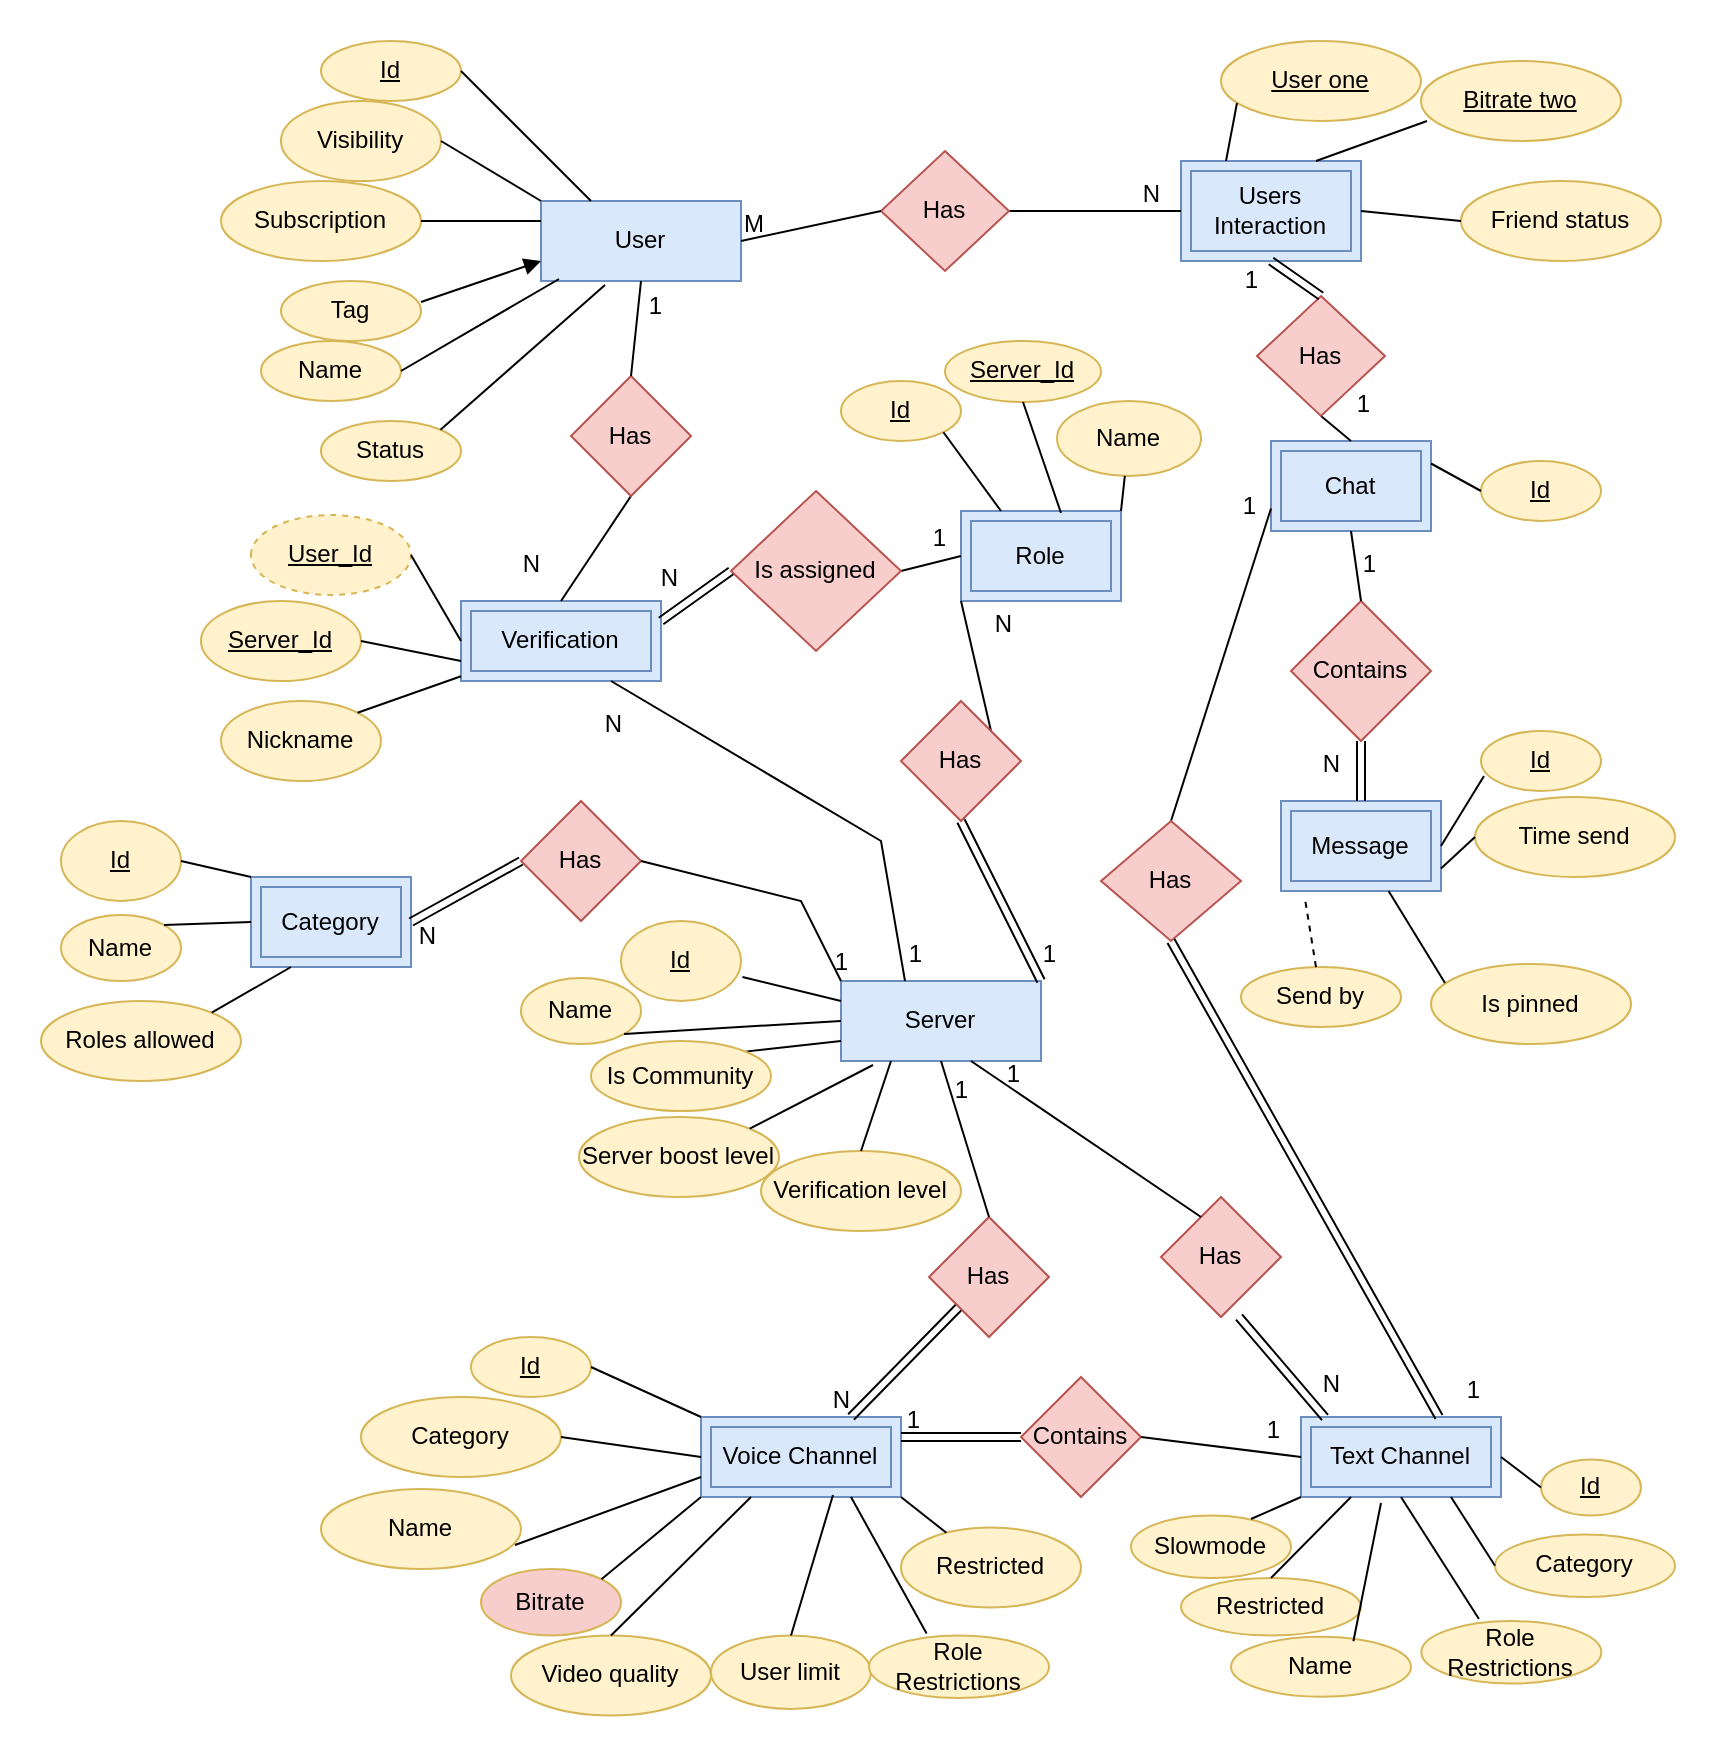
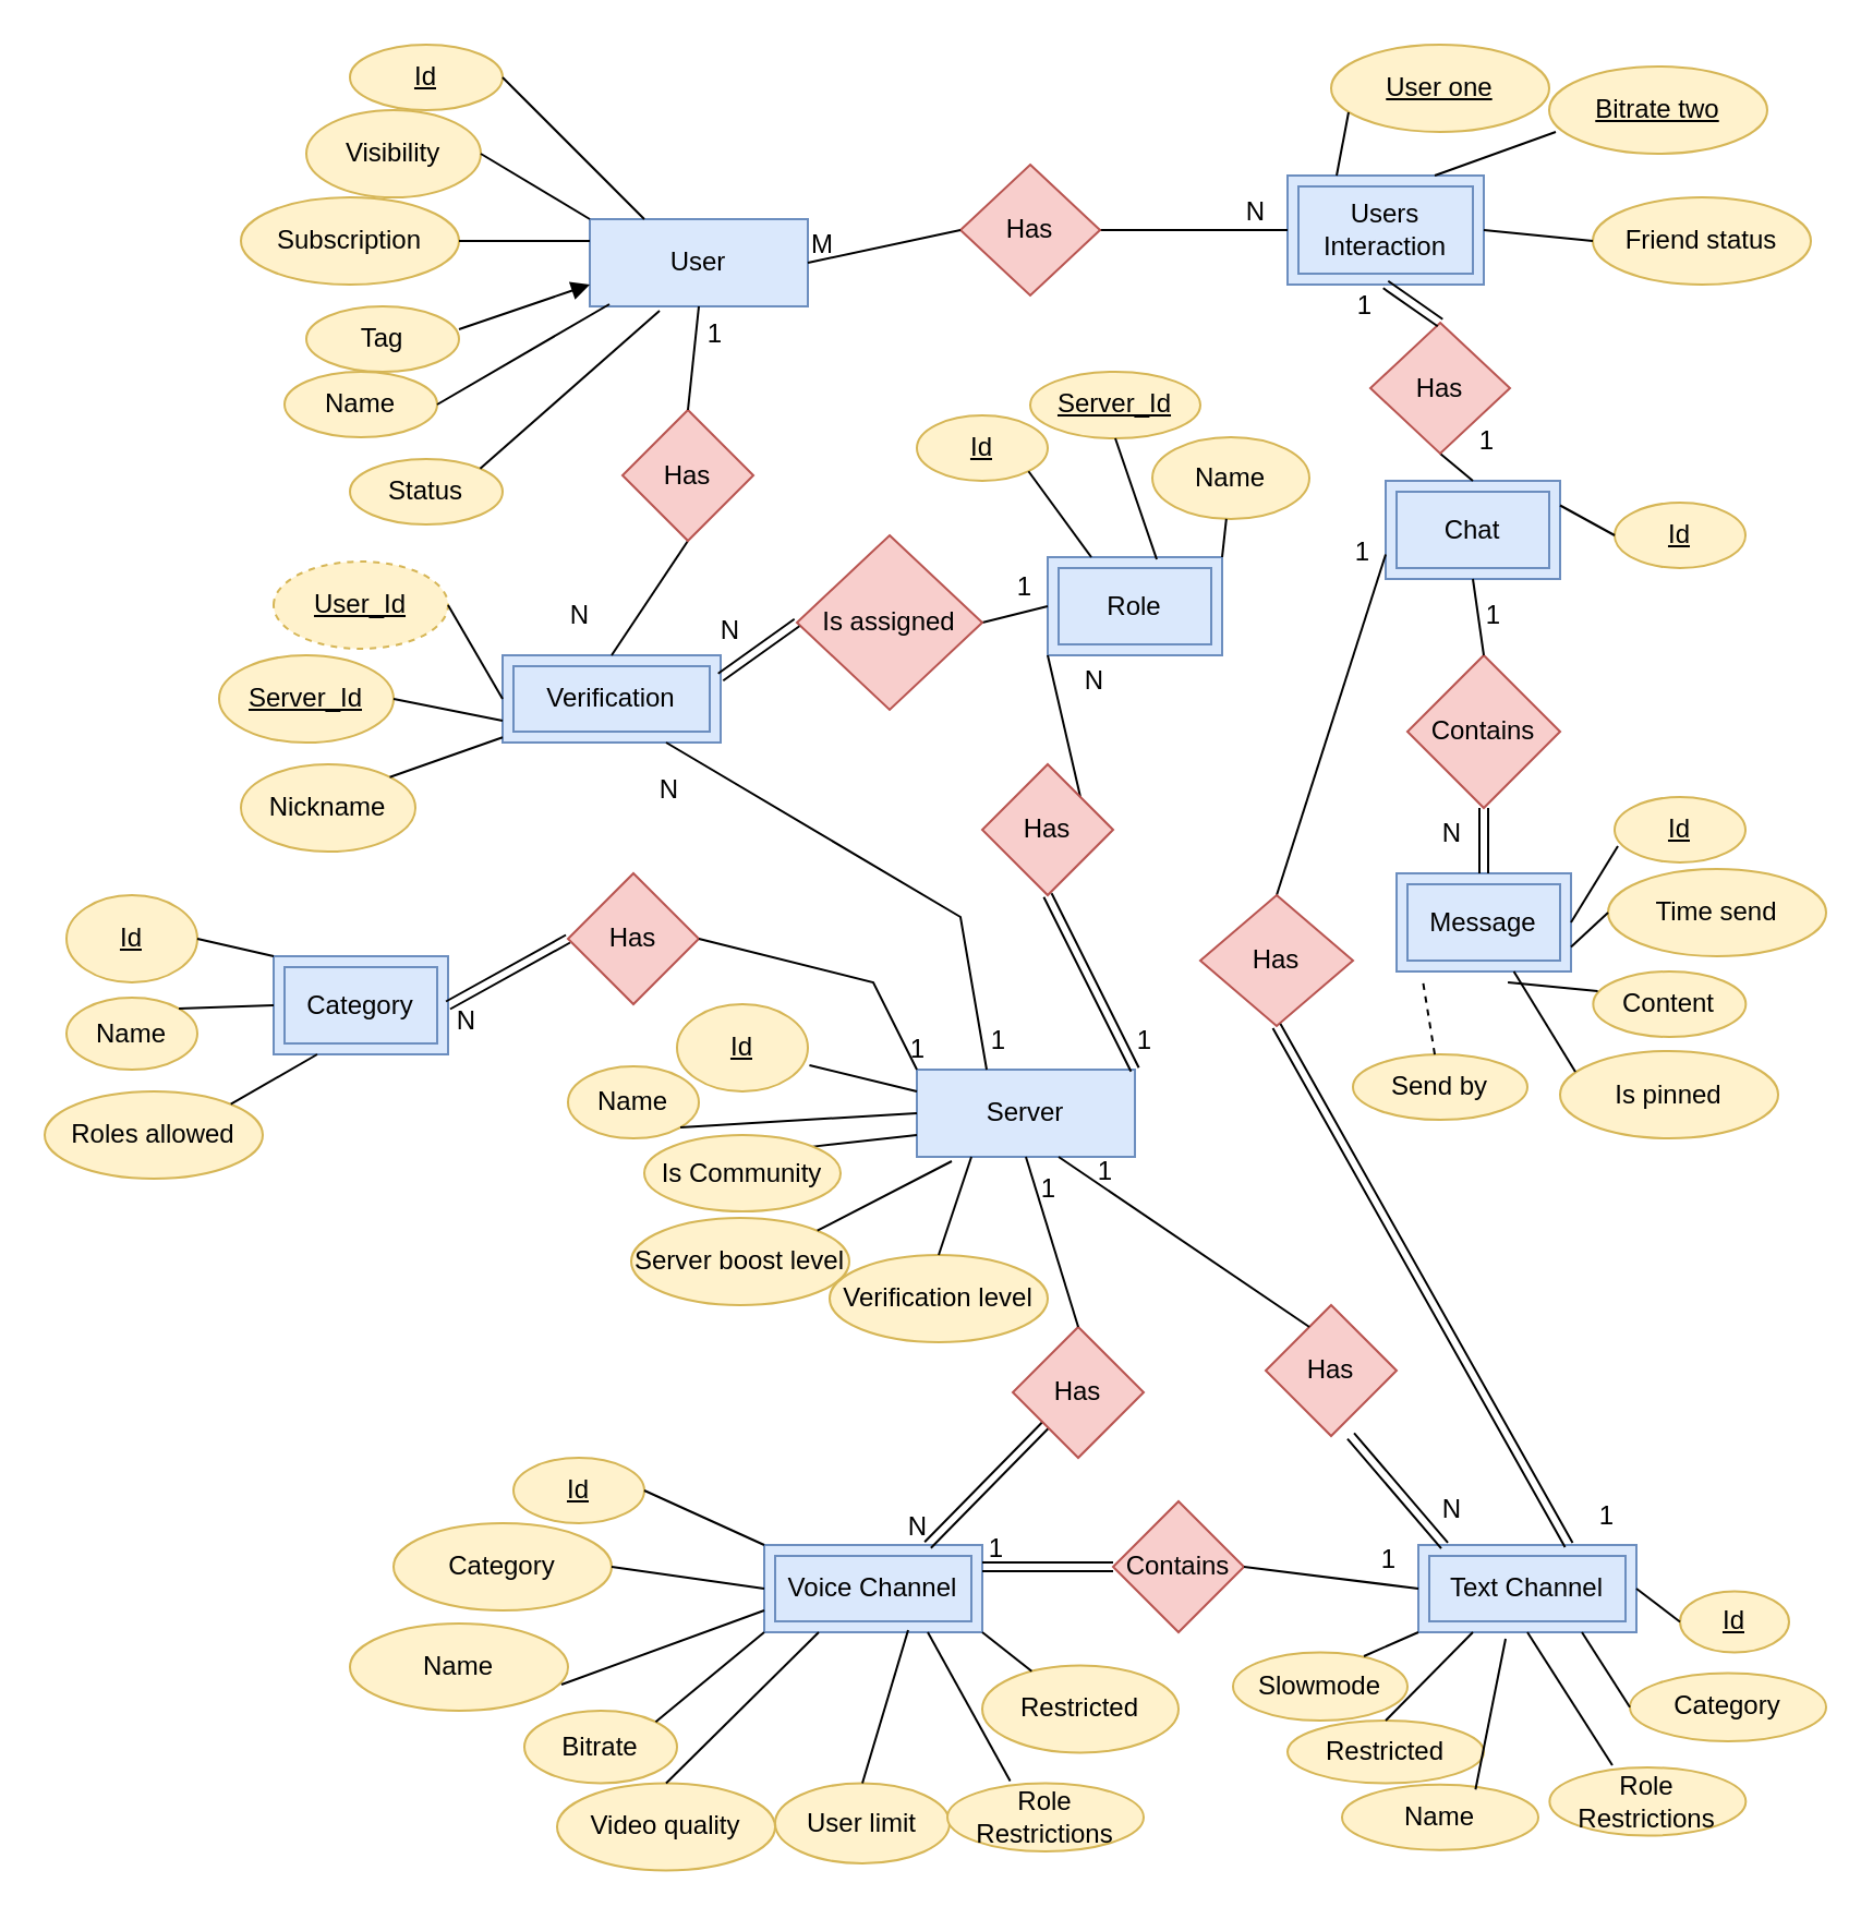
+ <mxCell id="41" value="" style="endArrow=none;html=1;rounded=0;entryX=0.638;entryY=1.111;entryDx=0;entryDy=0;exitX=0.03;exitY=0.3;exitDx=0;exitDy=0;exitPerimeter=0;entryPerimeter=0;" parent="1" source="24" target="20" edge="1"><mxGeometry relative="1" as="geometry"><mxPoint x="740" y="442.5" as="sourcePoint" /><mxPoint x="770.96" y="437" as="targetPoint" /></mxGeometry></mxCell>
+ <mxCell id="24" value="Content" style="ellipse;whiteSpace=wrap;html=1;align=center;fillColor=#fff2cc;strokeColor=#d6b656;" parent="1" vertex="1"><mxGeometry x="730.17" y="445" width="70" height="30" as="geometry" /></mxCell>
- <mxCell id="105" value="Bitrate" style="ellipse;whiteSpace=wrap;html=1;align=center;fillColor=#f8cecc;strokeColor=#d6b656;" parent="1" vertex="1"><mxGeometry x="240" y="784" width="70" height="33.25" as="geometry" /></mxCell>
+ <mxCell id="105" value="Bitrate" style="ellipse;whiteSpace=wrap;html=1;align=center;fillColor=#fff2cc;strokeColor=#d6b656;" parent="1" vertex="1"><mxGeometry x="240" y="784" width="70" height="33.25" as="geometry" /></mxCell>
